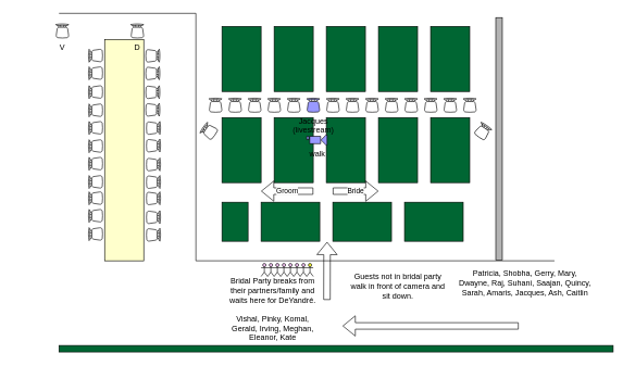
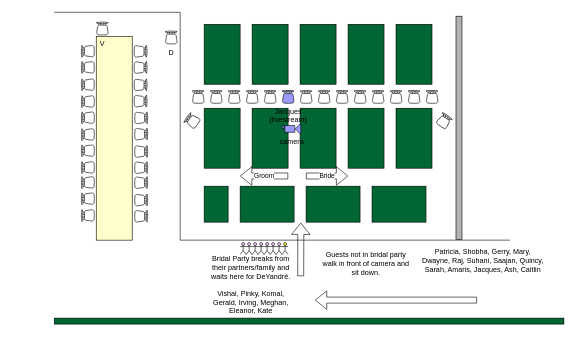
- <mxCell id="37" value="V" style="verticalLabelPosition=bottom;html=1;verticalAlign=top;align=center;shape=mxgraph.floorplan.chair;" parent="1" vertex="1"><mxGeometry x="85" y="36" width="20" height="22" as="geometry" /></mxCell>
+ <mxCell id="37" value="V" style="verticalLabelPosition=bottom;html=1;verticalAlign=top;align=center;shape=mxgraph.floorplan.chair;" parent="1" vertex="1"><mxGeometry x="160" y="36" width="20" height="22" as="geometry" /></mxCell>
- <mxCell id="38" value="D" style="verticalLabelPosition=bottom;html=1;verticalAlign=top;align=center;shape=mxgraph.floorplan.chair;" parent="1" vertex="1"><mxGeometry x="200" y="36" width="20" height="22" as="geometry" /></mxCell>
+ <mxCell id="38" value="D" style="verticalLabelPosition=bottom;html=1;verticalAlign=top;align=center;shape=mxgraph.floorplan.chair;" parent="1" vertex="1"><mxGeometry x="275" y="51" width="20" height="22" as="geometry" /></mxCell>
- <mxCell id="35" value="walk" style="pointerEvents=1;shadow=0;dashed=0;html=1;labelPosition=center;verticalLabelPosition=bottom;verticalAlign=top;outlineConnect=0;align=center;shape=mxgraph.office.devices.video_camera;fillColor=#9999FF;" parent="1" vertex="1"><mxGeometry x="470" y="207" width="31.2" height="15" as="geometry" /></mxCell>
+ <mxCell id="35" value="camera" style="pointerEvents=1;shadow=0;dashed=0;html=1;labelPosition=center;verticalLabelPosition=bottom;verticalAlign=top;outlineConnect=0;align=center;shape=mxgraph.office.devices.video_camera;fillColor=#9999FF;" parent="1" vertex="1"><mxGeometry x="470" y="207" width="31.2" height="15" as="geometry" /></mxCell>
